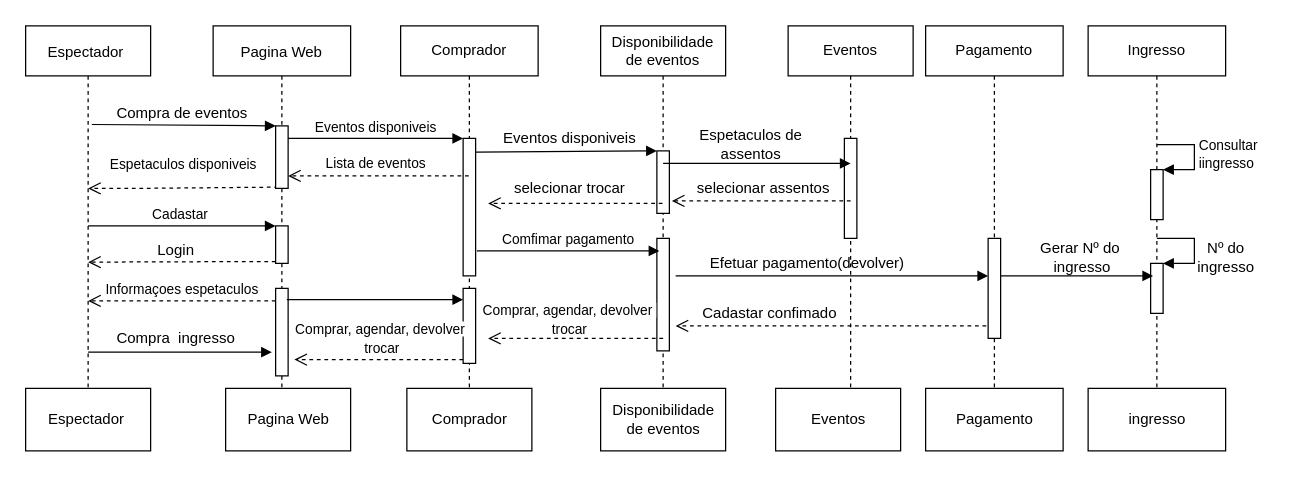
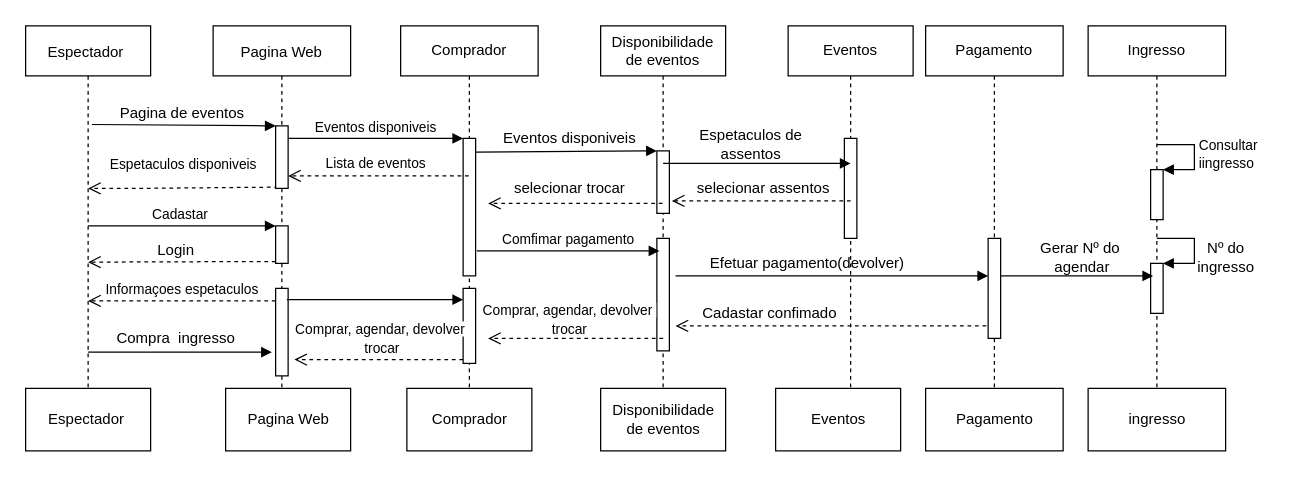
- <mxCell id="36" value="Compra de eventos" style="text;html=1;align=center;verticalAlign=middle;resizable=0;points=[];autosize=1;strokeColor=none;fillColor=none;" parent="1" vertex="1"><mxGeometry x="85" y="80" width="120" height="20" as="geometry" /></mxCell>
+ <mxCell id="36" value="Pagina de eventos" style="text;html=1;align=center;verticalAlign=middle;resizable=0;points=[];autosize=1;strokeColor=none;fillColor=none;" parent="1" vertex="1"><mxGeometry x="85" y="80" width="120" height="20" as="geometry" /></mxCell>
- <mxCell id="60" value="Gerar Nº do&amp;nbsp;&lt;br&gt;ingresso" style="text;html=1;align=center;verticalAlign=middle;resizable=0;points=[];autosize=1;strokeColor=none;fillColor=none;" parent="1" vertex="1"><mxGeometry x="825" y="190" width="80" height="30" as="geometry" /></mxCell>
+ <mxCell id="60" value="Gerar Nº do&amp;nbsp;&lt;br&gt;agendar" style="text;html=1;align=center;verticalAlign=middle;resizable=0;points=[];autosize=1;strokeColor=none;fillColor=none;" parent="1" vertex="1"><mxGeometry x="825" y="190" width="80" height="30" as="geometry" /></mxCell>
